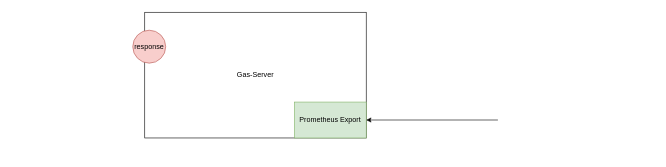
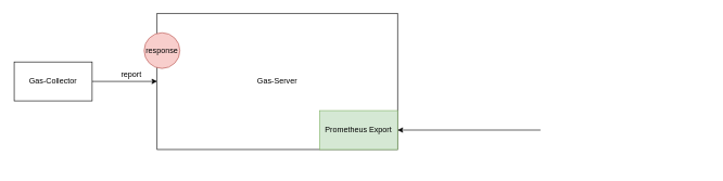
+ <mxCell id="5" value="report" style="text;html=1;align=center;verticalAlign=middle;resizable=0;points=[];autosize=1;strokeColor=none;fillColor=none;" vertex="1" parent="1"><mxGeometry x="175" y="105" width="50" height="20" as="geometry" /></mxCell>
+ <mxCell id="3" value="Gas-Collector" style="rounded=0;whiteSpace=wrap;html=1;" vertex="1" parent="1"><mxGeometry x="20" y="95" width="120" height="60" as="geometry" /></mxCell>
+ <mxCell id="2" style="edgeStyle=orthogonalEdgeStyle;rounded=0;orthogonalLoop=1;jettySize=auto;html=1;exitX=1;exitY=0.5;exitDx=0;exitDy=0;" edge="1" parent="1" source="3" target="4"><mxGeometry relative="1" as="geometry" /></mxCell>
